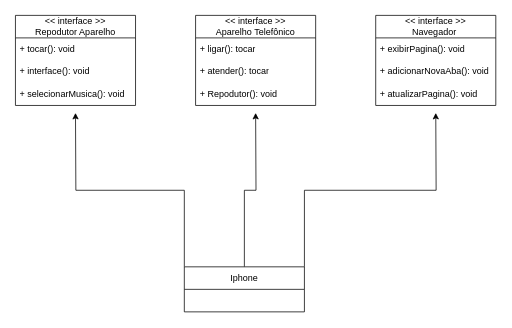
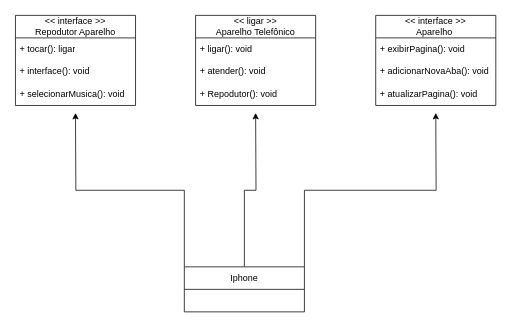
- <mxCell id="10" value="&amp;lt;&amp;lt; interface &amp;gt;&amp;gt;&lt;br&gt;Aparelho Telefônico" style="swimlane;fontStyle=0;childLayout=stackLayout;horizontal=1;startSize=30;horizontalStack=0;resizeParent=1;resizeParentMax=0;resizeLast=0;collapsible=1;marginBottom=0;whiteSpace=wrap;html=1;" parent="1" vertex="1"><mxGeometry x="260" y="20" width="160" height="120" as="geometry" /></mxCell>
+ <mxCell id="10" value="&amp;lt;&amp;lt; ligar &amp;gt;&amp;gt;&lt;br&gt;Aparelho Telefônico" style="swimlane;fontStyle=0;childLayout=stackLayout;horizontal=1;startSize=30;horizontalStack=0;resizeParent=1;resizeParentMax=0;resizeLast=0;collapsible=1;marginBottom=0;whiteSpace=wrap;html=1;" parent="1" vertex="1"><mxGeometry x="260" y="20" width="160" height="120" as="geometry" /></mxCell>
- <mxCell id="14" value="&amp;lt;&amp;lt; interface &amp;gt;&amp;gt;&lt;br&gt;Navegador&amp;nbsp;" style="swimlane;fontStyle=0;childLayout=stackLayout;horizontal=1;startSize=30;horizontalStack=0;resizeParent=1;resizeParentMax=0;resizeLast=0;collapsible=1;marginBottom=0;whiteSpace=wrap;html=1;" parent="1" vertex="1"><mxGeometry x="500" y="20" width="160" height="120" as="geometry" /></mxCell>
+ <mxCell id="14" value="&amp;lt;&amp;lt; interface &amp;gt;&amp;gt;&lt;br&gt;Aparelho&amp;nbsp;" style="swimlane;fontStyle=0;childLayout=stackLayout;horizontal=1;startSize=30;horizontalStack=0;resizeParent=1;resizeParentMax=0;resizeLast=0;collapsible=1;marginBottom=0;whiteSpace=wrap;html=1;" parent="1" vertex="1"><mxGeometry x="500" y="20" width="160" height="120" as="geometry" /></mxCell>
- <mxCell id="7" value="+ tocar(): void" style="text;strokeColor=none;fillColor=none;align=left;verticalAlign=middle;spacingLeft=4;spacingRight=4;overflow=hidden;points=[[0,0.5],[1,0.5]];portConstraint=eastwest;rotatable=0;whiteSpace=wrap;html=1;" parent="6" vertex="1"><mxGeometry y="30" width="160" height="30" as="geometry" /></mxCell>
+ <mxCell id="7" value="+ tocar(): ligar" style="text;strokeColor=none;fillColor=none;align=left;verticalAlign=middle;spacingLeft=4;spacingRight=4;overflow=hidden;points=[[0,0.5],[1,0.5]];portConstraint=eastwest;rotatable=0;whiteSpace=wrap;html=1;" parent="6" vertex="1"><mxGeometry y="30" width="160" height="30" as="geometry" /></mxCell>
- <mxCell id="11" value="+ ligar(): tocar" style="text;strokeColor=none;fillColor=none;align=left;verticalAlign=middle;spacingLeft=4;spacingRight=4;overflow=hidden;points=[[0,0.5],[1,0.5]];portConstraint=eastwest;rotatable=0;whiteSpace=wrap;html=1;" parent="10" vertex="1"><mxGeometry y="30" width="160" height="30" as="geometry" /></mxCell>
+ <mxCell id="11" value="+ ligar(): void" style="text;strokeColor=none;fillColor=none;align=left;verticalAlign=middle;spacingLeft=4;spacingRight=4;overflow=hidden;points=[[0,0.5],[1,0.5]];portConstraint=eastwest;rotatable=0;whiteSpace=wrap;html=1;" parent="10" vertex="1"><mxGeometry y="30" width="160" height="30" as="geometry" /></mxCell>
- <mxCell id="12" value="+ atender(): tocar" style="text;strokeColor=none;fillColor=none;align=left;verticalAlign=middle;spacingLeft=4;spacingRight=4;overflow=hidden;points=[[0,0.5],[1,0.5]];portConstraint=eastwest;rotatable=0;whiteSpace=wrap;html=1;" parent="10" vertex="1"><mxGeometry y="60" width="160" height="30" as="geometry" /></mxCell>
+ <mxCell id="12" value="+ atender(): void" style="text;strokeColor=none;fillColor=none;align=left;verticalAlign=middle;spacingLeft=4;spacingRight=4;overflow=hidden;points=[[0,0.5],[1,0.5]];portConstraint=eastwest;rotatable=0;whiteSpace=wrap;html=1;" parent="10" vertex="1"><mxGeometry y="60" width="160" height="30" as="geometry" /></mxCell>
